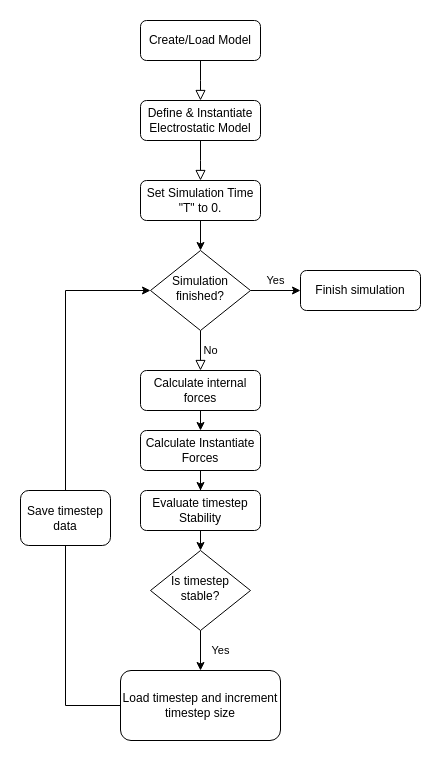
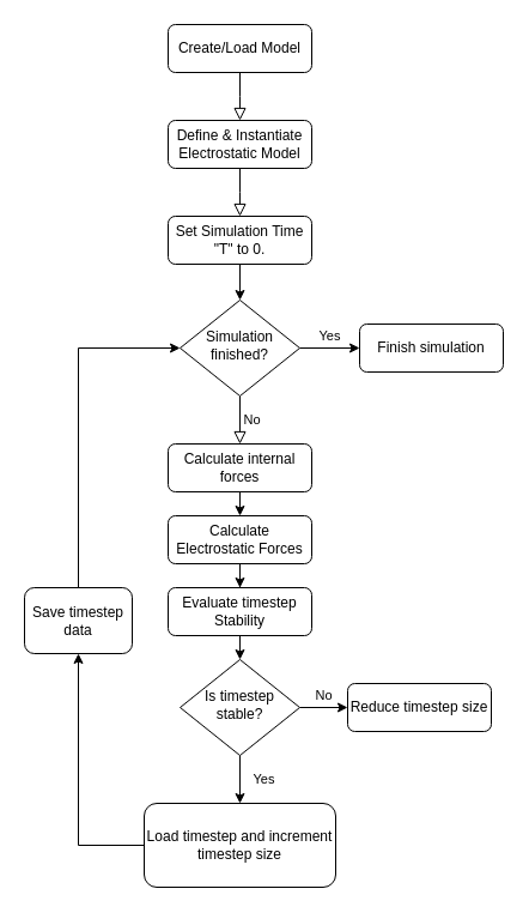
- <mxCell id="15" value="Calculate Instantiate Forces" style="rounded=1;whiteSpace=wrap;html=1;fontSize=12;glass=0;strokeWidth=1;shadow=0;" vertex="1" parent="1"><mxGeometry x="140" y="430" width="120" height="40" as="geometry" /></mxCell>
+ <mxCell id="15" value="Calculate Electrostatic Forces" style="rounded=1;whiteSpace=wrap;html=1;fontSize=12;glass=0;strokeWidth=1;shadow=0;" vertex="1" parent="1"><mxGeometry x="140" y="430" width="120" height="40" as="geometry" /></mxCell>
- <mxCell id="25" style="edgeStyle=orthogonalEdgeStyle;rounded=0;orthogonalLoop=1;jettySize=auto;html=1;exitX=0;exitY=0.5;exitDx=0;exitDy=0;entryX=0.5;entryY=1;entryDx=0;entryDy=0;endArrow=none;" edge="1" parent="1" source="21" target="24"><mxGeometry relative="1" as="geometry"><mxPoint x="120" y="705" as="sourcePoint" /><mxPoint x="10" y="580" as="targetPoint" /></mxGeometry></mxCell>
+ <mxCell id="25" style="edgeStyle=orthogonalEdgeStyle;rounded=0;orthogonalLoop=1;jettySize=auto;html=1;exitX=0;exitY=0.5;exitDx=0;exitDy=0;entryX=0.5;entryY=1;entryDx=0;entryDy=0;" edge="1" parent="1" source="21" target="24"><mxGeometry relative="1" as="geometry"><mxPoint x="120" y="705" as="sourcePoint" /><mxPoint x="10" y="580" as="targetPoint" /></mxGeometry></mxCell>
+ <mxCell id="18" value="No&lt;br&gt;" style="edgeStyle=orthogonalEdgeStyle;rounded=0;orthogonalLoop=1;jettySize=auto;html=1;exitX=1;exitY=0.5;exitDx=0;exitDy=0;entryX=0;entryY=0.5;entryDx=0;entryDy=0;" edge="1" parent="1" source="19" target="20"><mxGeometry y="10" relative="1" as="geometry"><mxPoint as="offset" /></mxGeometry></mxCell>
+ <mxCell id="20" value="Reduce timestep size" style="rounded=1;whiteSpace=wrap;html=1;fontSize=12;glass=0;strokeWidth=1;shadow=0;" vertex="1" parent="1"><mxGeometry x="290" y="570" width="120" height="40" as="geometry" /></mxCell>
